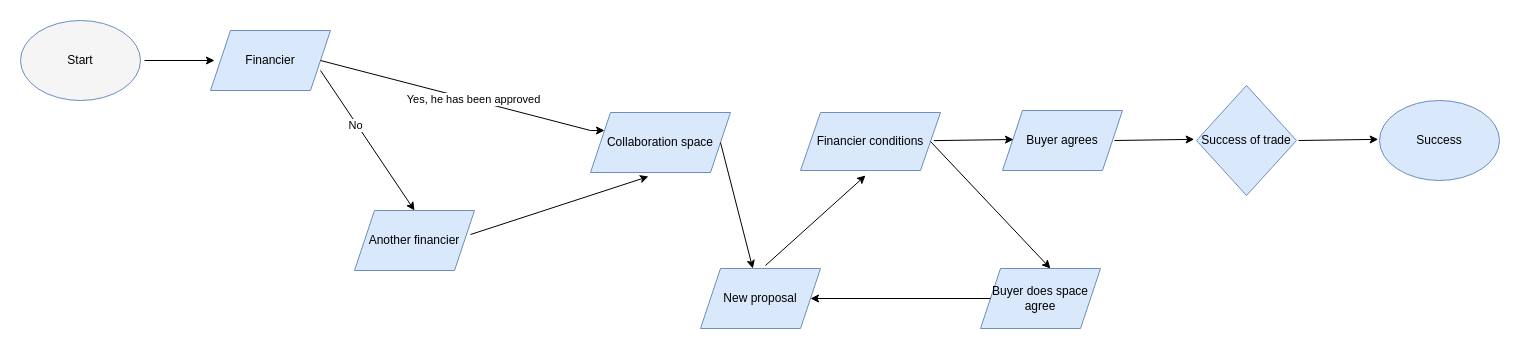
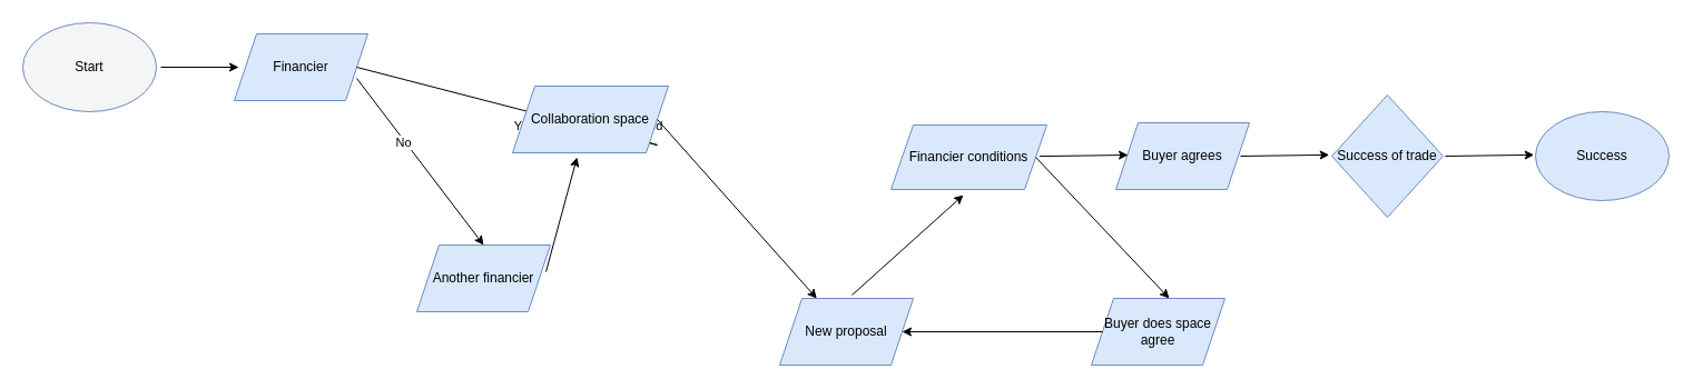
- <mxCell id="7" value="Collaboration space" style="shape=parallelogram;perimeter=parallelogramPerimeter;whiteSpace=wrap;html=1;fixedSize=1;fillColor=#dae8fc;strokeColor=#6c8ebf;" vertex="1" parent="1"><mxGeometry x="590" y="112" width="140" height="60" as="geometry" /></mxCell>
+ <mxCell id="7" value="Collaboration space" style="shape=parallelogram;perimeter=parallelogramPerimeter;whiteSpace=wrap;html=1;fixedSize=1;fillColor=#dae8fc;strokeColor=#6c8ebf;" vertex="1" parent="1"><mxGeometry x="460" y="77" width="140" height="60" as="geometry" /></mxCell>
- <mxCell id="8" value="Another financier" style="shape=parallelogram;perimeter=parallelogramPerimeter;whiteSpace=wrap;html=1;fixedSize=1;fillColor=#dae8fc;strokeColor=#6c8ebf;" vertex="1" parent="1"><mxGeometry x="354" y="210" width="120" height="60" as="geometry" /></mxCell>
+ <mxCell id="8" value="Another financier" style="shape=parallelogram;perimeter=parallelogramPerimeter;whiteSpace=wrap;html=1;fixedSize=1;fillColor=#dae8fc;strokeColor=#6c8ebf;" vertex="1" parent="1"><mxGeometry x="374" y="220" width="120" height="60" as="geometry" /></mxCell>
